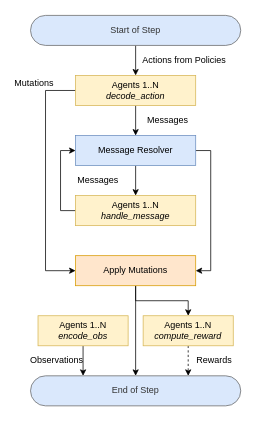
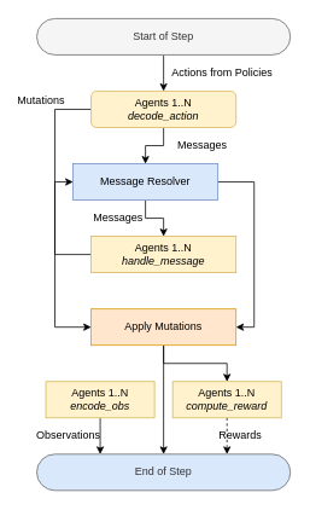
- <mxCell id="3" value="Start of Step" style="rounded=1;whiteSpace=wrap;html=1;arcSize=50;fillColor=#dae8fc;strokeColor=#666666;fontColor=#333333;" parent="1" vertex="1"><mxGeometry x="40" y="20" width="280" height="40" as="geometry" /></mxCell>
+ <mxCell id="3" value="Start of Step" style="rounded=1;whiteSpace=wrap;html=1;arcSize=50;fillColor=#f5f5f5;strokeColor=#666666;fontColor=#333333;" parent="1" vertex="1"><mxGeometry x="40" y="20" width="280" height="40" as="geometry" /></mxCell>
- <mxCell id="6" value="Agents 1..N&lt;br&gt;&lt;i&gt;decode_action&lt;/i&gt;" style="rounded=0;whiteSpace=wrap;html=1;fillColor=#fff2cc;strokeColor=#d6b656;" parent="1" vertex="1"><mxGeometry x="100" y="100" width="160" height="40" as="geometry" /></mxCell>
+ <mxCell id="6" value="Agents 1..N&lt;br&gt;&lt;i&gt;decode_action&lt;/i&gt;" style="whiteSpace=wrap;html=1;fillColor=#fff2cc;strokeColor=#d6b656;rounded=1;" parent="1" vertex="1"><mxGeometry x="100" y="100" width="160" height="40" as="geometry" /></mxCell>
- <mxCell id="10" value="Message Resolver" style="rounded=0;whiteSpace=wrap;html=1;fillColor=#dae8fc;strokeColor=#6c8ebf;" parent="1" vertex="1"><mxGeometry x="100" y="180" width="160" height="40" as="geometry" /></mxCell>
+ <mxCell id="10" value="Message Resolver" style="rounded=0;whiteSpace=wrap;html=1;fillColor=#dae8fc;strokeColor=#6c8ebf;" parent="1" vertex="1"><mxGeometry x="80" y="180" width="160" height="40" as="geometry" /></mxCell>
- <mxCell id="25" value="Rewards" style="text;html=1;strokeColor=none;fillColor=none;align=center;verticalAlign=middle;whiteSpace=wrap;rounded=0;" parent="1" vertex="1"><mxGeometry x="260" y="470" width="50" height="20" as="geometry" /></mxCell>
+ <mxCell id="25" value="Rewards" style="text;html=1;strokeColor=none;fillColor=none;align=center;verticalAlign=middle;whiteSpace=wrap;rounded=0;" parent="1" vertex="1"><mxGeometry x="240" y="470" width="50" height="20" as="geometry" /></mxCell>
